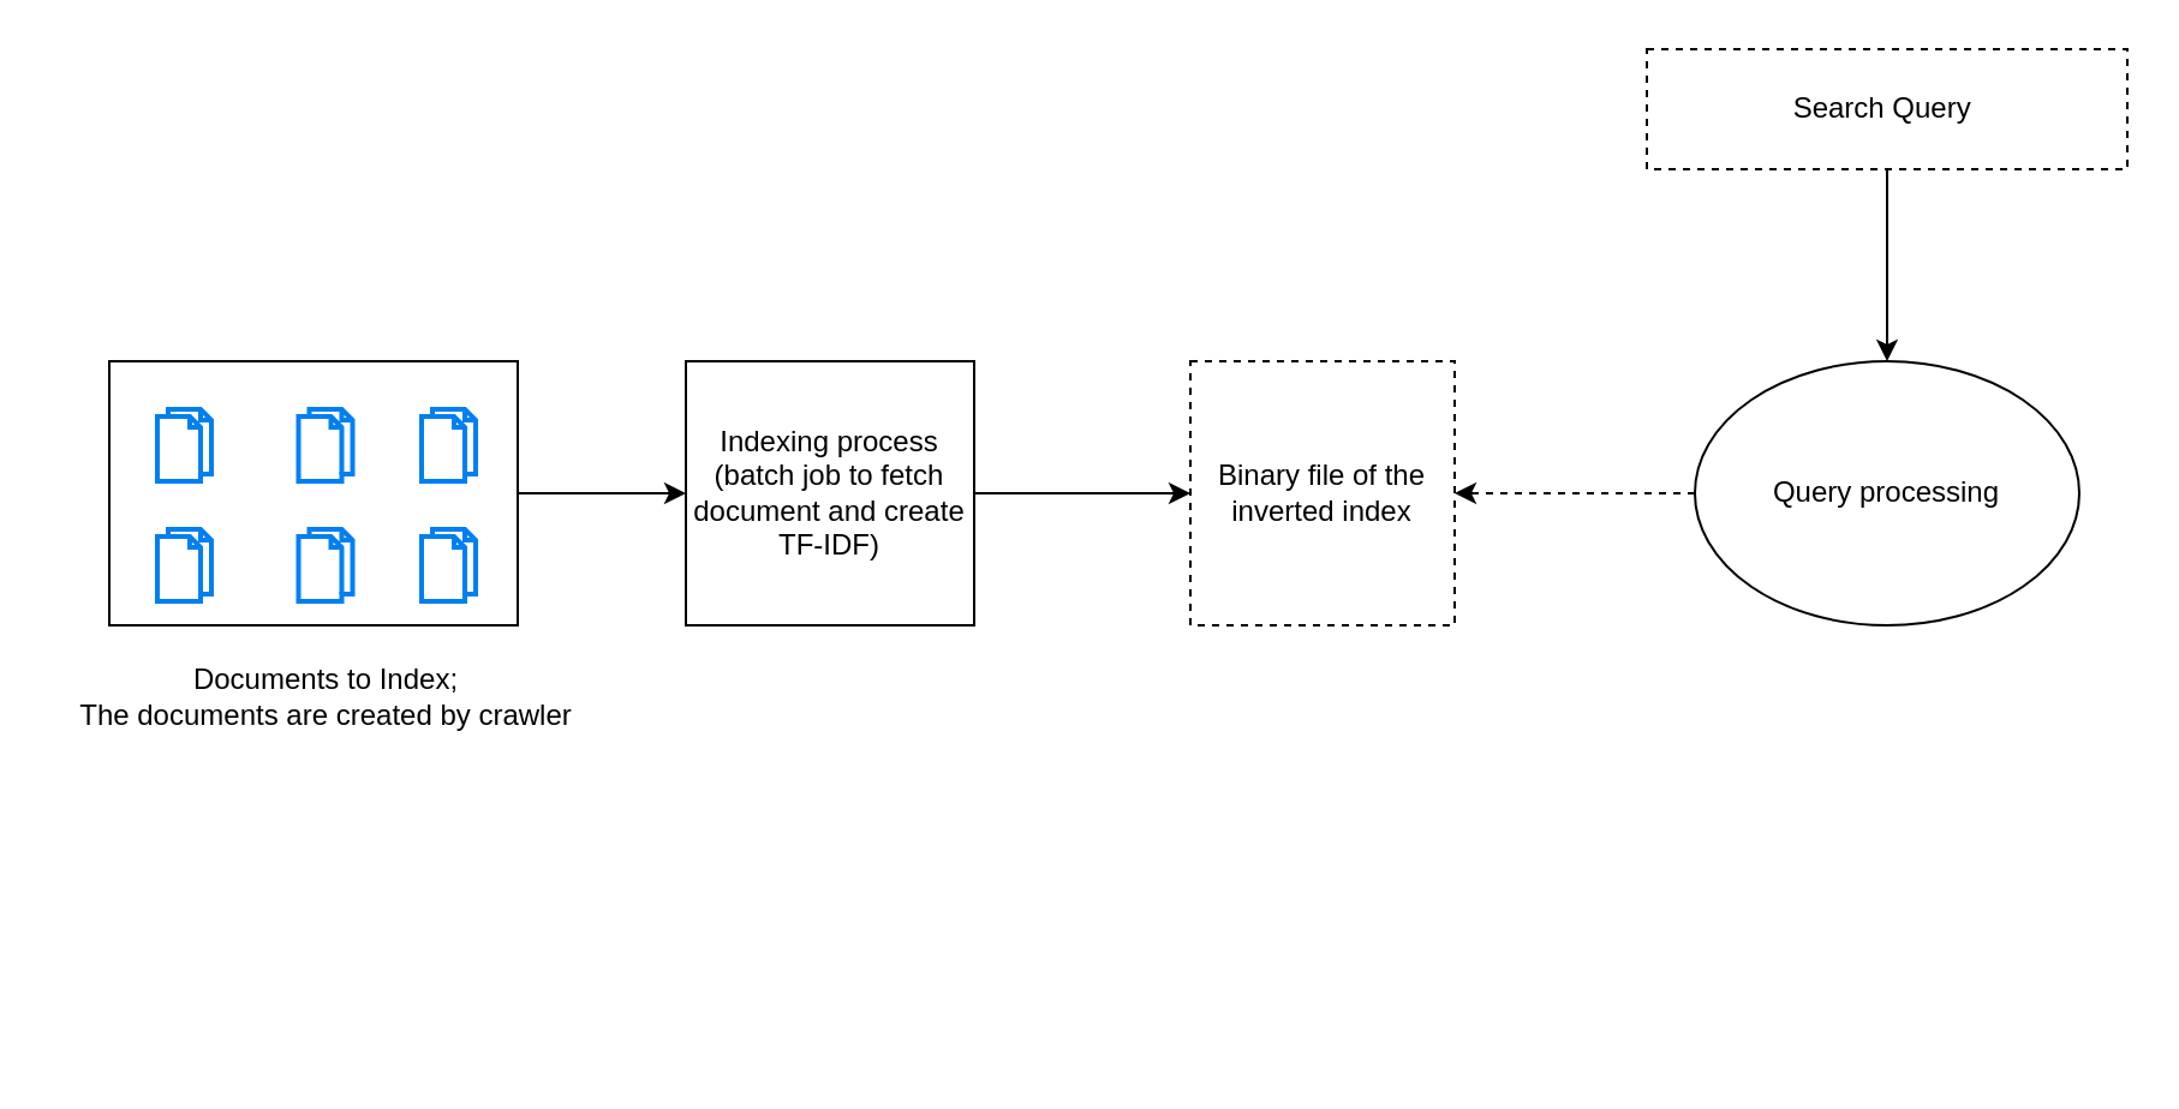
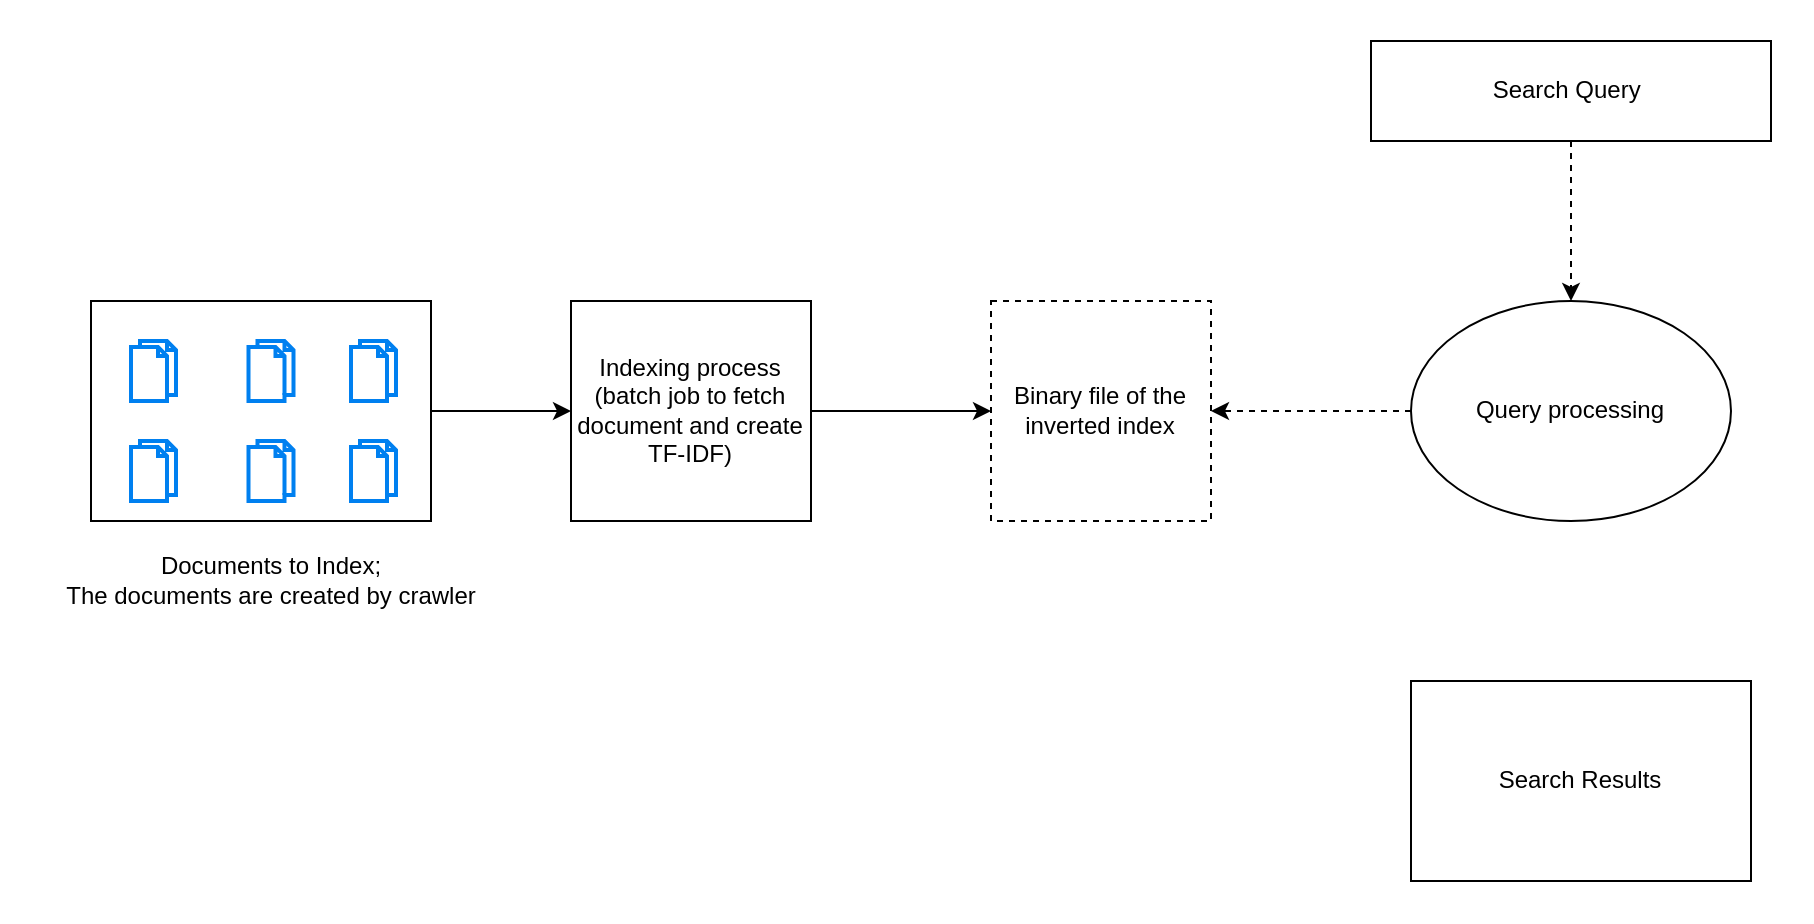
- <mxCell id="17" value="Search Query&amp;nbsp;" style="rounded=0;whiteSpace=wrap;html=1;dashed=1;" vertex="1" parent="1"><mxGeometry x="685" y="20" width="200" height="50" as="geometry" /></mxCell>
+ <mxCell id="17" value="Search Query&amp;nbsp;" style="rounded=0;whiteSpace=wrap;html=1;" vertex="1" parent="1"><mxGeometry x="685" y="20" width="200" height="50" as="geometry" /></mxCell>
- <mxCell id="16" style="edgeStyle=orthogonalEdgeStyle;rounded=0;orthogonalLoop=1;jettySize=auto;html=1;entryX=0.5;entryY=0;entryDx=0;entryDy=0;" edge="1" parent="1" source="17" target="15"><mxGeometry relative="1" as="geometry" /></mxCell>
+ <mxCell id="16" style="edgeStyle=orthogonalEdgeStyle;rounded=0;orthogonalLoop=1;jettySize=auto;html=1;entryX=0.5;entryY=0;entryDx=0;entryDy=0;dashed=1;" edge="1" parent="1" source="17" target="15"><mxGeometry relative="1" as="geometry" /></mxCell>
+ <mxCell id="18" value="Search Results" style="rounded=0;whiteSpace=wrap;html=1;" vertex="1" parent="1"><mxGeometry x="705" y="340" width="170" height="100" as="geometry" /></mxCell>
